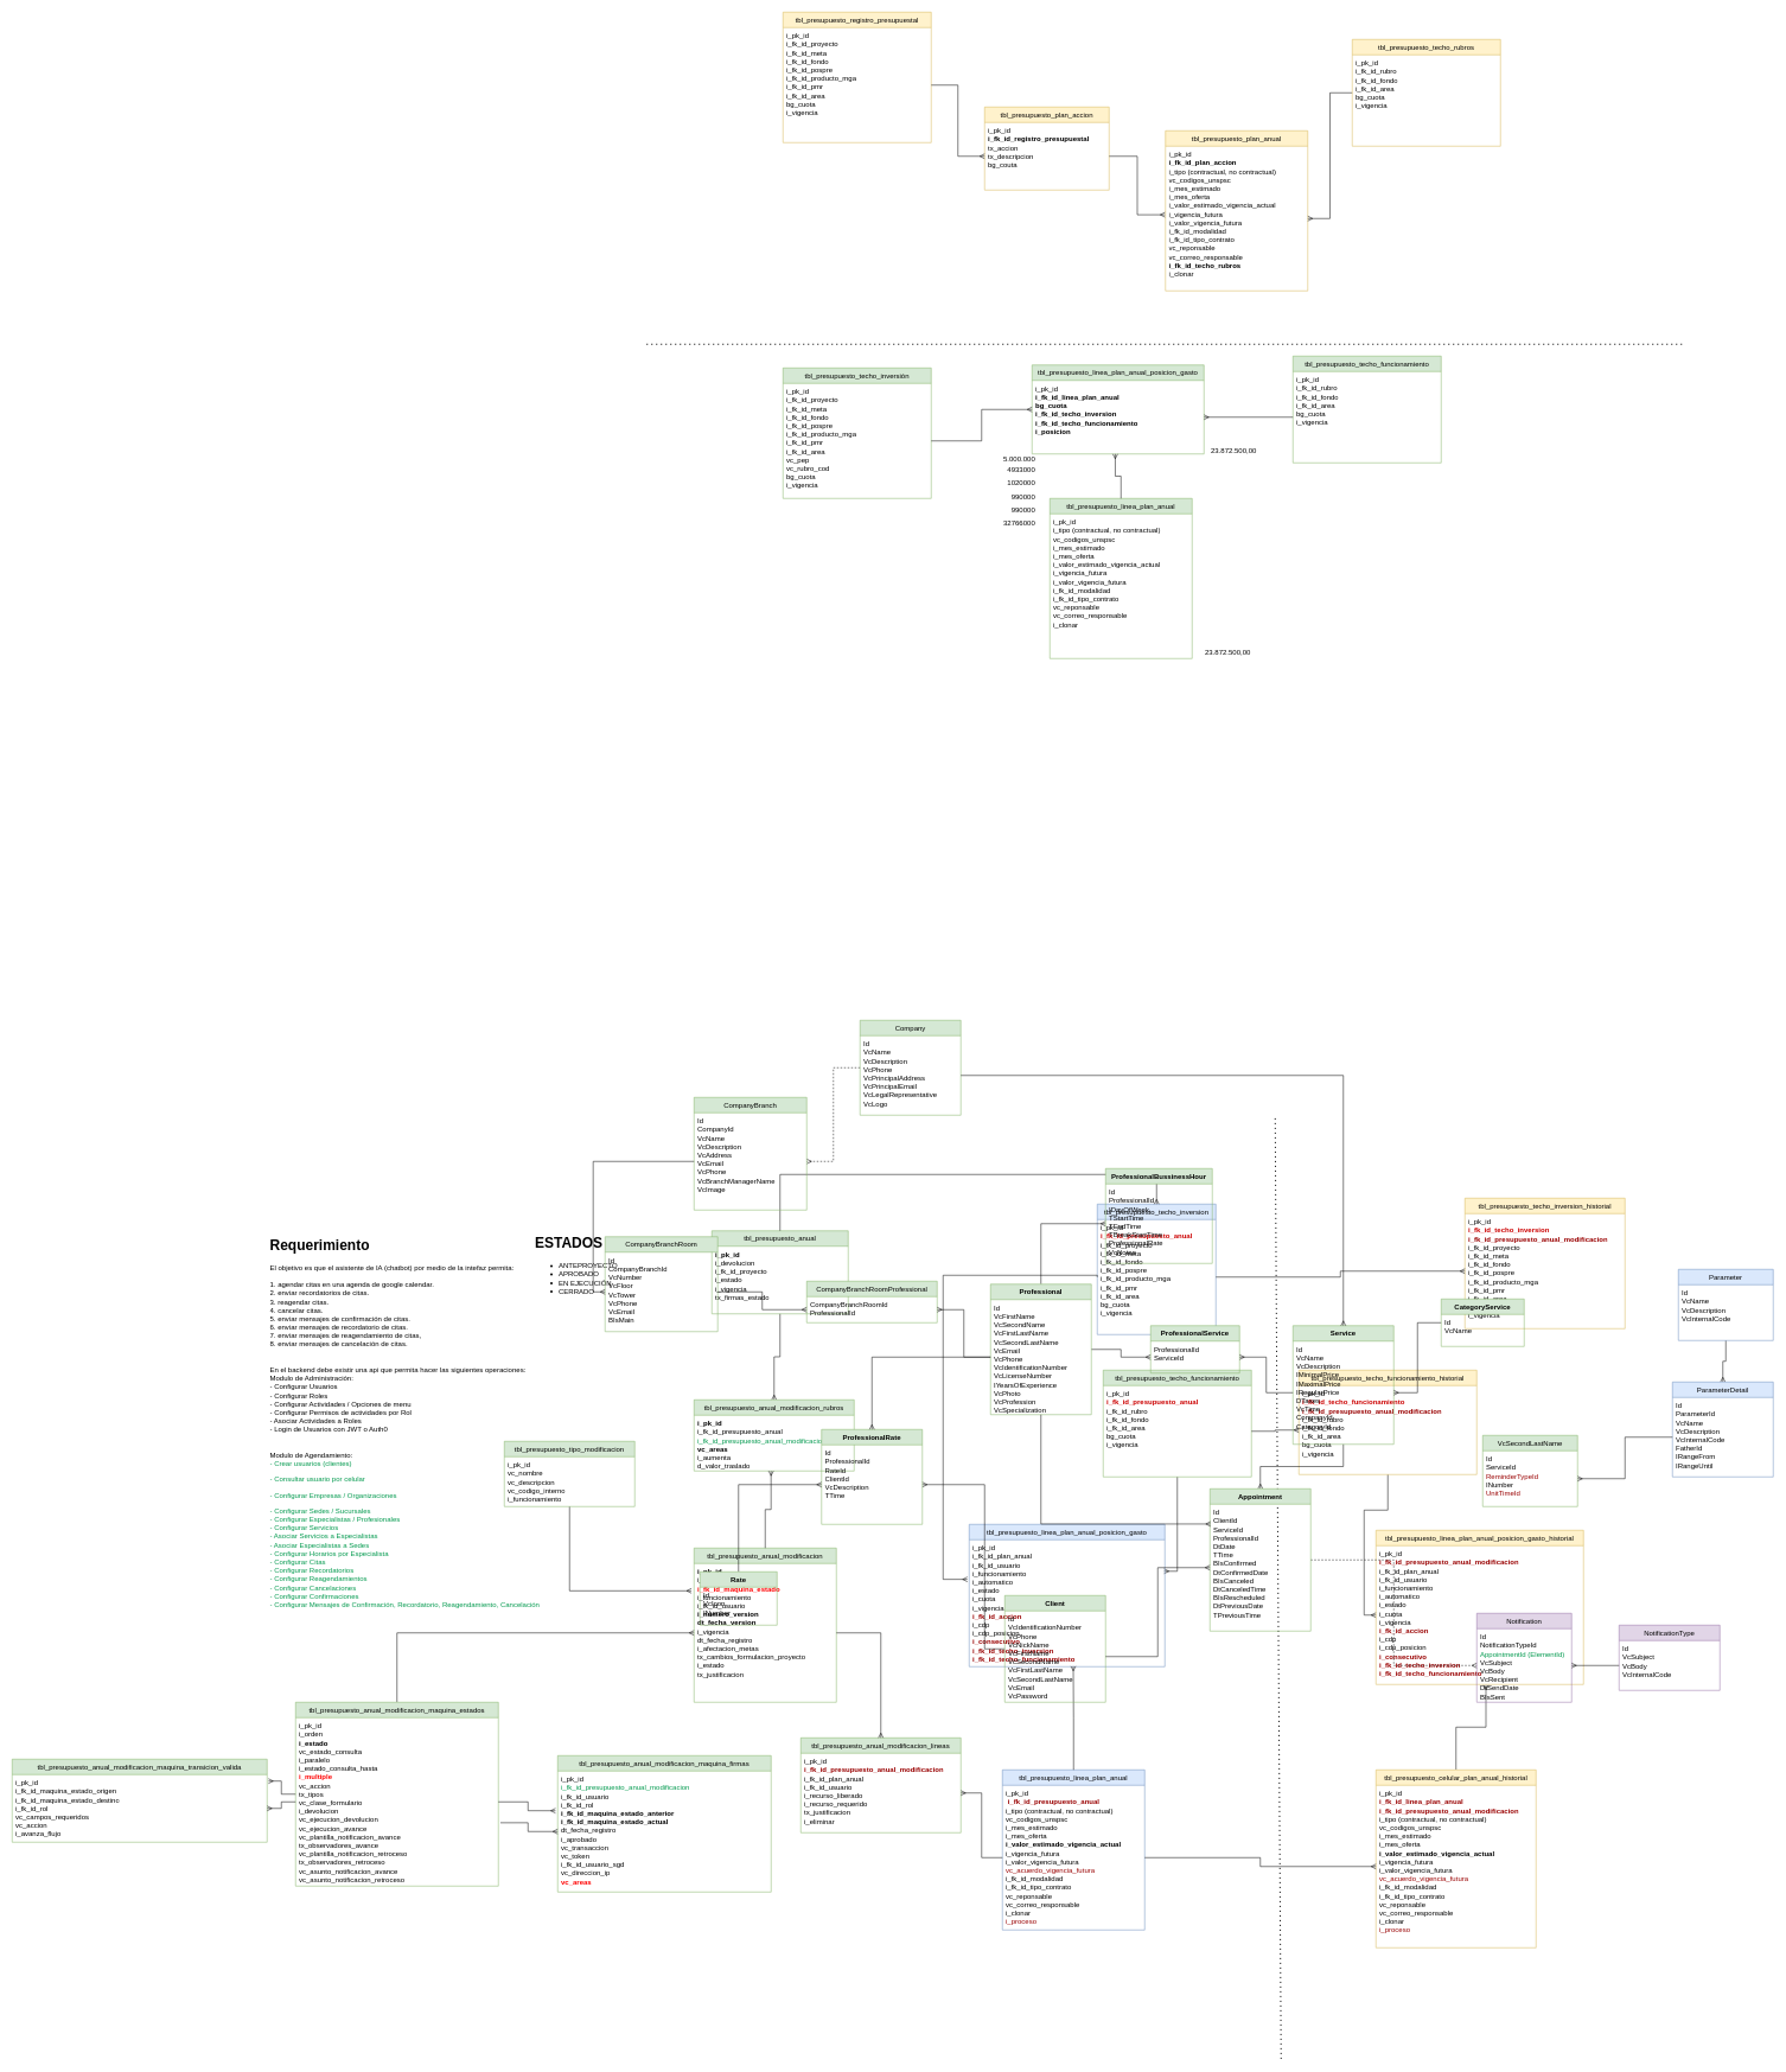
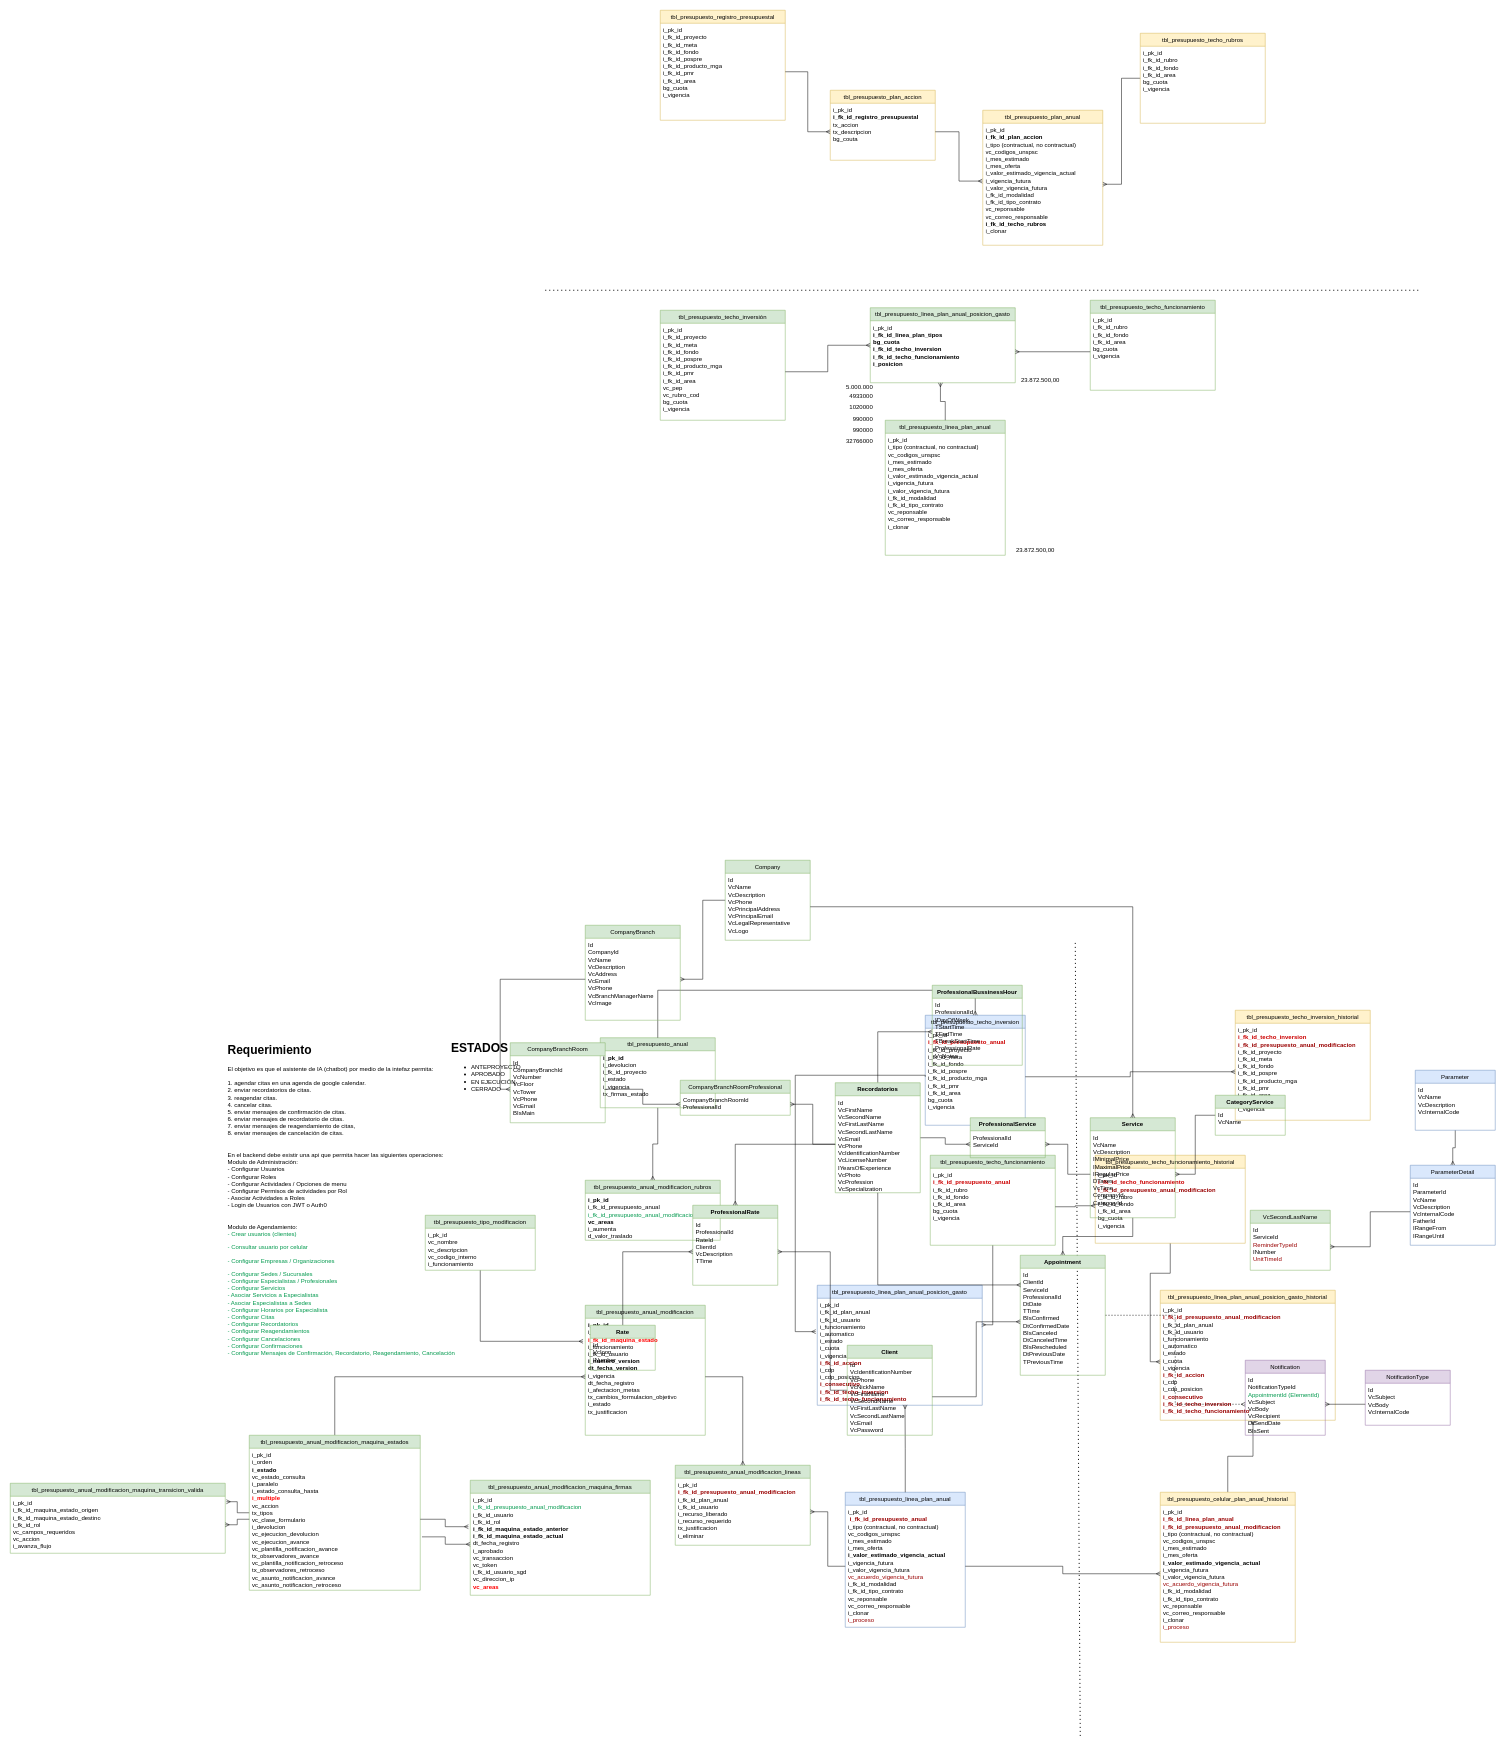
- <mxCell id="74" value="i_pk_id&lt;div&gt;&lt;b&gt;i_fk_id_linea_plan_anual&lt;/b&gt;&lt;/div&gt;&lt;div&gt;&lt;b&gt;bg_cuota&lt;/b&gt;&lt;/div&gt;&lt;div&gt;&lt;b&gt;i_fk_id_techo_inversion&lt;/b&gt;&lt;/div&gt;&lt;div&gt;&lt;b&gt;i_fk_id_techo_funcionamiento&lt;/b&gt;&lt;/div&gt;&lt;div&gt;&lt;b&gt;i_posicion&lt;/b&gt;&lt;/div&gt;&lt;div&gt;&lt;font color=&quot;#990000&quot;&gt;&lt;br&gt;&lt;br&gt;&lt;/font&gt;&lt;/div&gt;" style="text;strokeColor=none;fillColor=none;align=left;verticalAlign=top;spacingLeft=4;spacingRight=4;overflow=hidden;rotatable=0;points=[[0,0.5],[1,0.5]];portConstraint=eastwest;whiteSpace=wrap;html=1;" vertex="1" parent="73"><mxGeometry y="26" width="290" height="124" as="geometry" /></mxCell>
+ <mxCell id="74" value="i_pk_id&lt;div&gt;&lt;b&gt;i_fk_id_linea_plan_tipos&lt;/b&gt;&lt;/div&gt;&lt;div&gt;&lt;b&gt;bg_cuota&lt;/b&gt;&lt;/div&gt;&lt;div&gt;&lt;b&gt;i_fk_id_techo_inversion&lt;/b&gt;&lt;/div&gt;&lt;div&gt;&lt;b&gt;i_fk_id_techo_funcionamiento&lt;/b&gt;&lt;/div&gt;&lt;div&gt;&lt;b&gt;i_posicion&lt;/b&gt;&lt;/div&gt;&lt;div&gt;&lt;font color=&quot;#990000&quot;&gt;&lt;br&gt;&lt;br&gt;&lt;/font&gt;&lt;/div&gt;" style="text;strokeColor=none;fillColor=none;align=left;verticalAlign=top;spacingLeft=4;spacingRight=4;overflow=hidden;rotatable=0;points=[[0,0.5],[1,0.5]];portConstraint=eastwest;whiteSpace=wrap;html=1;" vertex="1" parent="73"><mxGeometry y="26" width="290" height="124" as="geometry" /></mxCell>
- <mxCell id="81" style="edgeStyle=orthogonalEdgeStyle;rounded=0;orthogonalLoop=1;jettySize=auto;html=1;endArrow=ERmany;endFill=0;dashed=1;" edge="1" parent="1" source="82" target="86"><mxGeometry relative="1" as="geometry" /></mxCell>
+ <mxCell id="81" style="edgeStyle=orthogonalEdgeStyle;rounded=0;orthogonalLoop=1;jettySize=auto;html=1;endArrow=ERmany;endFill=0;" edge="1" parent="1" source="82" target="86"><mxGeometry relative="1" as="geometry" /></mxCell>
- <mxCell id="92" value="&lt;b&gt;Professional&lt;/b&gt;" style="swimlane;fontStyle=0;childLayout=stackLayout;horizontal=1;startSize=26;fillColor=#d5e8d4;horizontalStack=0;resizeParent=1;resizeParentMax=0;resizeLast=0;collapsible=1;marginBottom=0;whiteSpace=wrap;html=1;strokeColor=#82b366;" vertex="1" parent="1"><mxGeometry x="1670" y="2165" width="170" height="220" as="geometry" /></mxCell>
+ <mxCell id="92" value="&lt;b&gt;Recordatorios&lt;/b&gt;" style="swimlane;fontStyle=0;childLayout=stackLayout;horizontal=1;startSize=26;fillColor=#d5e8d4;horizontalStack=0;resizeParent=1;resizeParentMax=0;resizeLast=0;collapsible=1;marginBottom=0;whiteSpace=wrap;html=1;strokeColor=#82b366;" vertex="1" parent="1"><mxGeometry x="1670" y="2165" width="170" height="220" as="geometry" /></mxCell>
- <mxCell id="37" style="edgeStyle=orthogonalEdgeStyle;rounded=0;orthogonalLoop=1;jettySize=auto;html=1;entryX=0.481;entryY=1;entryDx=0;entryDy=0;entryPerimeter=0;endArrow=ERmany;endFill=0;" edge="1" parent="1" source="12" target="36"><mxGeometry relative="1" as="geometry" /></mxCell>
- <mxCell id="13" value="&lt;b style=&quot;&quot;&gt;i_pk_id&lt;/b&gt;&lt;div&gt;i_fk_id_tipo_modificacion&lt;br&gt;&lt;b style=&quot;border-color: var(--border-color); color: rgb(255, 0, 0);&quot;&gt;i_fk_id_maquina_estado&lt;/b&gt;&lt;br&gt;i_funcionamiento&lt;br&gt;i_fk_id_usuario&lt;br&gt;&lt;b&gt;i_numero_version&lt;br&gt;dt_fecha_version&lt;br&gt;&lt;/b&gt;i_vigencia&lt;br&gt;dt_fecha_registro&lt;br&gt;i_afectacion_metas&lt;br&gt;tx_cambios_formulacion_proyecto&lt;br&gt;i_estado&lt;br&gt;tx_justificacion&lt;br&gt;&lt;/div&gt;" style="text;strokeColor=none;fillColor=none;align=left;verticalAlign=top;spacingLeft=4;spacingRight=4;overflow=hidden;rotatable=0;points=[[0,0.5],[1,0.5]];portConstraint=eastwest;whiteSpace=wrap;html=1;" vertex="1" parent="12"><mxGeometry y="26" width="240" height="234" as="geometry" /></mxCell>
+ <mxCell id="13" value="&lt;b style=&quot;&quot;&gt;i_pk_id&lt;/b&gt;&lt;div&gt;i_fk_id_tipo_modificacion&lt;br&gt;&lt;b style=&quot;border-color: var(--border-color); color: rgb(255, 0, 0);&quot;&gt;i_fk_id_maquina_estado&lt;/b&gt;&lt;br&gt;i_funcionamiento&lt;br&gt;i_fk_id_usuario&lt;br&gt;&lt;b&gt;i_numero_version&lt;br&gt;dt_fecha_version&lt;br&gt;&lt;/b&gt;i_vigencia&lt;br&gt;dt_fecha_registro&lt;br&gt;i_afectacion_metas&lt;br&gt;tx_cambios_formulacion_objetivo&lt;br&gt;i_estado&lt;br&gt;tx_justificacion&lt;br&gt;&lt;/div&gt;" style="text;strokeColor=none;fillColor=none;align=left;verticalAlign=top;spacingLeft=4;spacingRight=4;overflow=hidden;rotatable=0;points=[[0,0.5],[1,0.5]];portConstraint=eastwest;whiteSpace=wrap;html=1;" vertex="1" parent="12"><mxGeometry y="26" width="240" height="234" as="geometry" /></mxCell>
